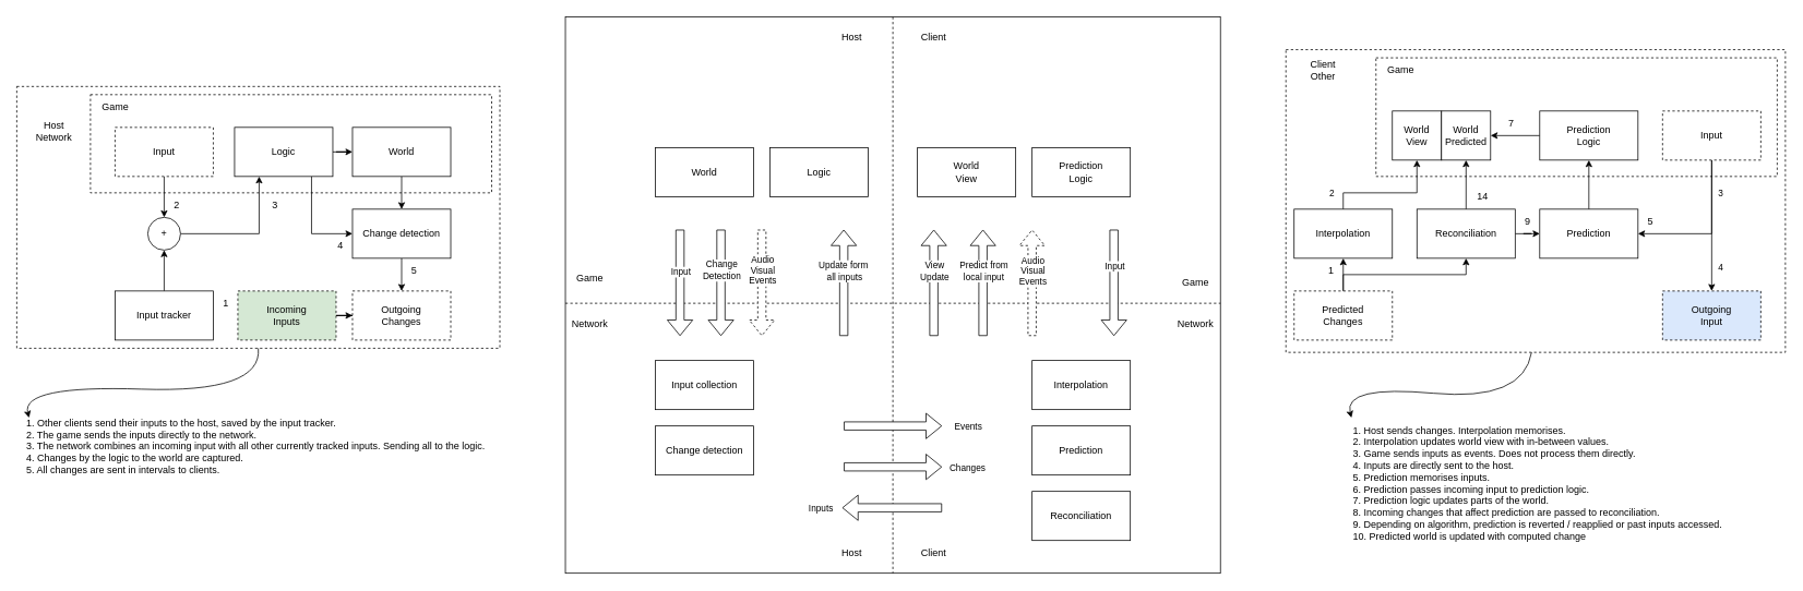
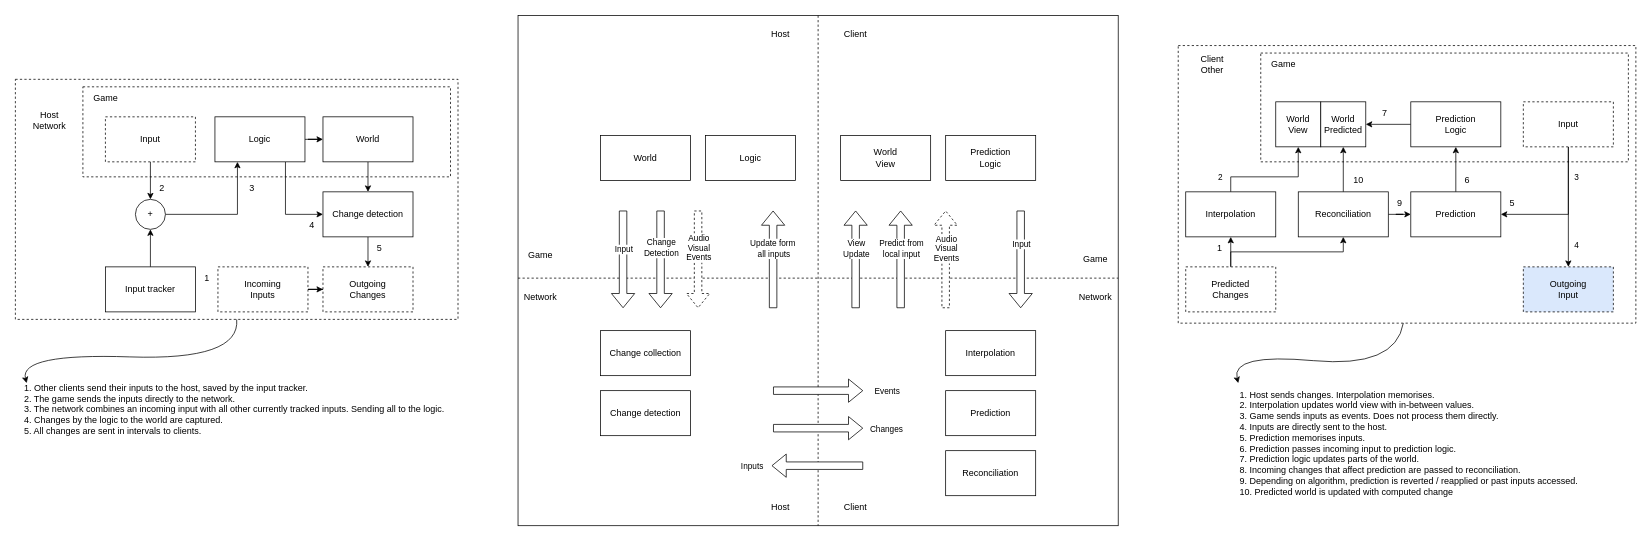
- <mxCell id="73" value="14" style="text;html=1;align=center;verticalAlign=middle;resizable=0;points=[];autosize=1;strokeColor=none;fillColor=none;" vertex="1" parent="1"><mxGeometry x="1790" y="225" width="40" height="30" as="geometry" /></mxCell>
+ <mxCell id="73" value="10" style="text;html=1;align=center;verticalAlign=middle;resizable=0;points=[];autosize=1;strokeColor=none;fillColor=none;" vertex="1" parent="1"><mxGeometry x="1790" y="225" width="40" height="30" as="geometry" /></mxCell>
+ <mxCell id="70" value="6" style="text;html=1;align=center;verticalAlign=middle;resizable=0;points=[];autosize=1;strokeColor=none;fillColor=none;" vertex="1" parent="1"><mxGeometry x="1940" y="225" width="30" height="30" as="geometry" /></mxCell>
- <mxCell id="87" value="&lt;div&gt;Incoming&lt;/div&gt;Inputs" style="rounded=0;whiteSpace=wrap;html=1;dashed=1;fillColor=#d5e8d4;" vertex="1" parent="1"><mxGeometry x="290" y="355" width="120" height="60" as="geometry" /></mxCell>
+ <mxCell id="87" value="&lt;div&gt;Incoming&lt;/div&gt;Inputs" style="rounded=0;whiteSpace=wrap;html=1;dashed=1;" vertex="1" parent="1"><mxGeometry x="290" y="355" width="120" height="60" as="geometry" /></mxCell>
- <mxCell id="45" value="Input collection" style="rounded=0;whiteSpace=wrap;html=1;" vertex="1" parent="1"><mxGeometry x="800" y="440" width="120" height="60" as="geometry" /></mxCell>
+ <mxCell id="45" value="Change collection" style="rounded=0;whiteSpace=wrap;html=1;" vertex="1" parent="1"><mxGeometry x="800" y="440" width="120" height="60" as="geometry" /></mxCell>
